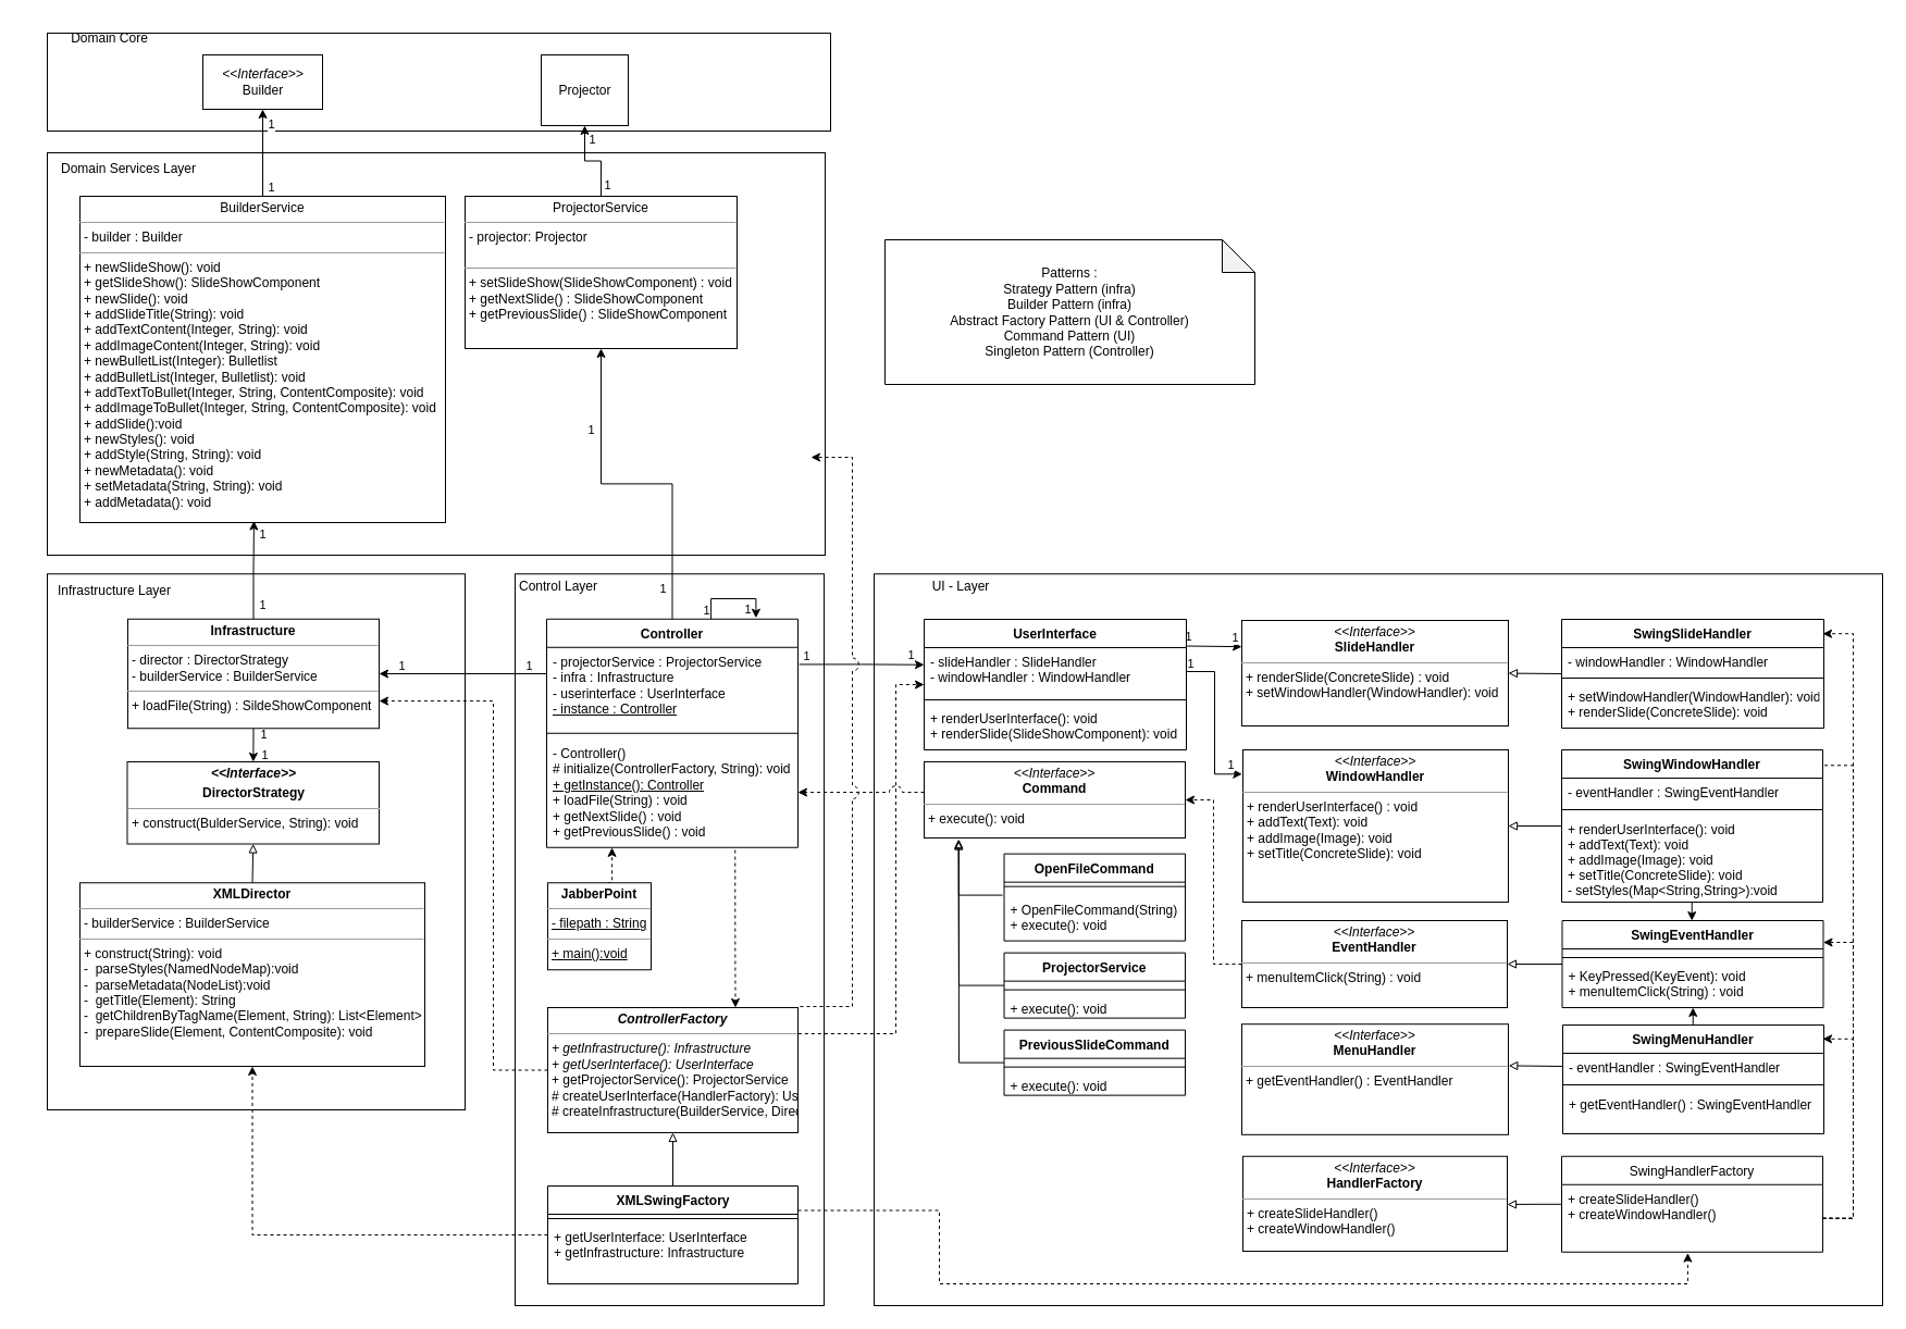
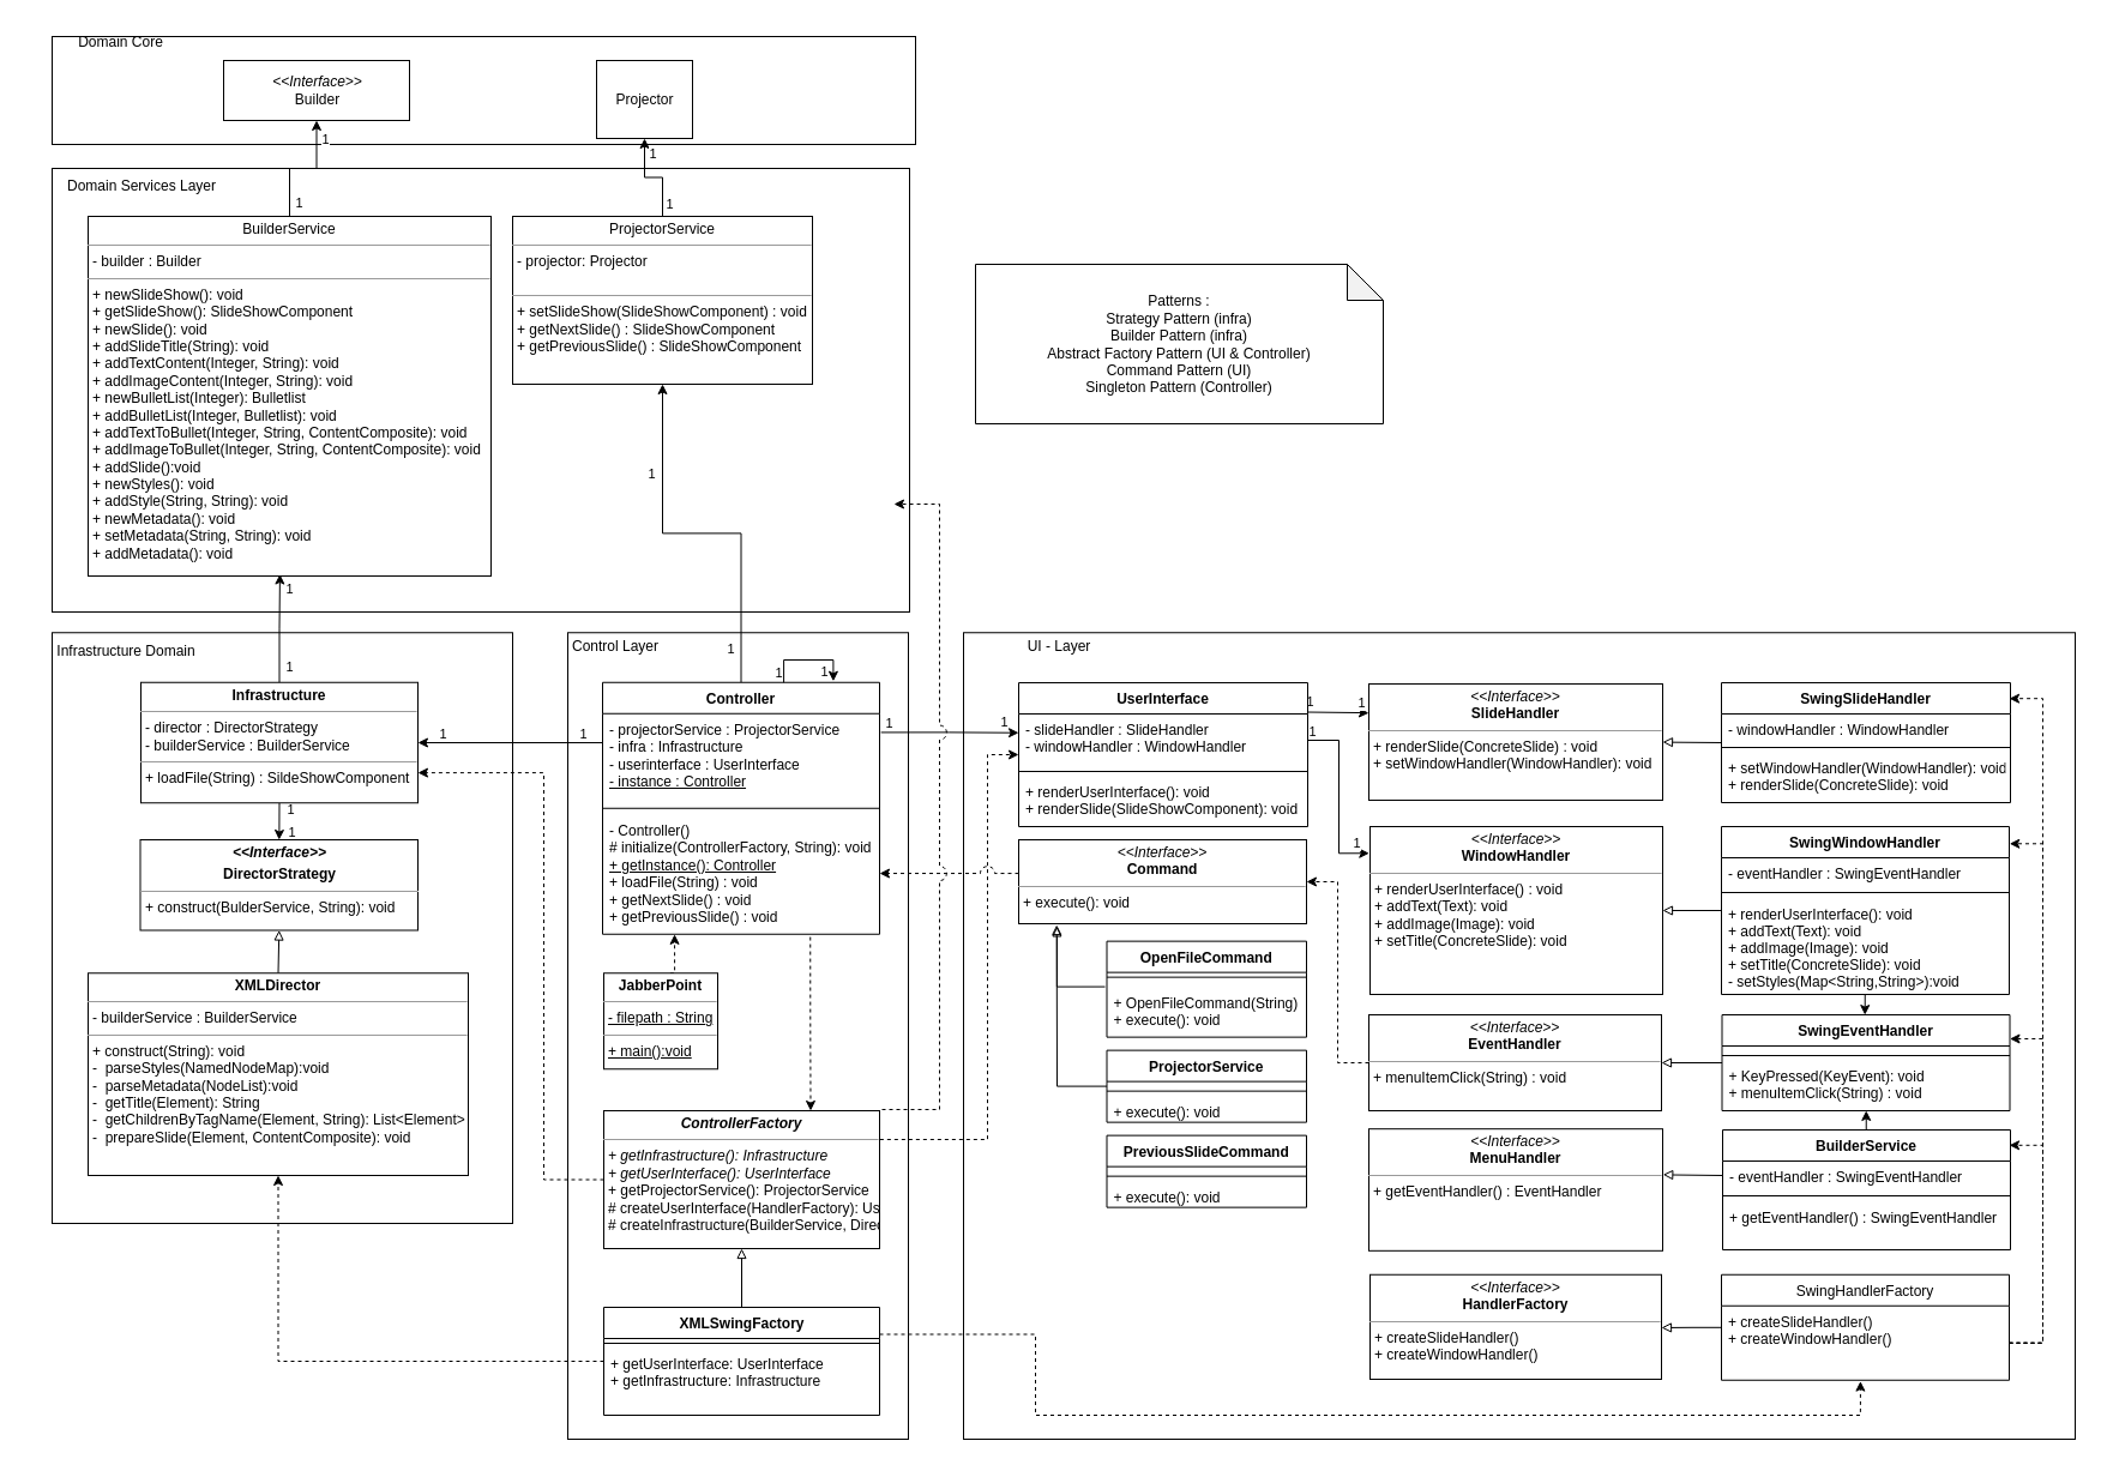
- <mxCell id="32" value="&lt;i&gt;&amp;lt;&amp;lt;Interface&amp;gt;&amp;gt;&lt;/i&gt;&lt;br&gt;Builder" style="html=1;" parent="1" vertex="1"><mxGeometry x="186" y="50" width="110" height="50" as="geometry" /></mxCell>
+ <mxCell id="32" value="&lt;i&gt;&amp;lt;&amp;lt;Interface&amp;gt;&amp;gt;&lt;/i&gt;&lt;br&gt;Builder" style="html=1;" parent="1" vertex="1"><mxGeometry x="186" y="50" width="155" height="50" as="geometry" /></mxCell>
- <mxCell id="25" value="Infrastructure Layer" style="text;html=1;strokeColor=none;fillColor=none;align=center;verticalAlign=middle;whiteSpace=wrap;rounded=0;" parent="1" vertex="1"><mxGeometry x="20" y="528.25" width="170" height="30" as="geometry" /></mxCell>
+ <mxCell id="25" value="Infrastructure Domain" style="text;html=1;strokeColor=none;fillColor=none;align=center;verticalAlign=middle;whiteSpace=wrap;rounded=0;" parent="1" vertex="1"><mxGeometry x="20" y="528.25" width="170" height="30" as="geometry" /></mxCell>
- <mxCell id="76" style="edgeStyle=orthogonalEdgeStyle;rounded=0;jumpStyle=none;jumpSize=12;orthogonalLoop=1;jettySize=auto;html=1;entryX=1.001;entryY=0.102;entryDx=0;entryDy=0;entryPerimeter=0;dashed=1;startArrow=none;startFill=0;endArrow=none;endFill=1;exitX=1;exitY=0.5;exitDx=0;exitDy=0;" edge="1" parent="1" source="79" target="55"><mxGeometry relative="1" as="geometry"><Array as="points"><mxPoint x="1703" y="1120" /><mxPoint x="1703" y="703" /></Array></mxGeometry></mxCell>
+ <mxCell id="76" style="edgeStyle=orthogonalEdgeStyle;rounded=0;jumpStyle=none;jumpSize=12;orthogonalLoop=1;jettySize=auto;html=1;entryX=1.001;entryY=0.102;entryDx=0;entryDy=0;entryPerimeter=0;dashed=1;startArrow=none;startFill=0;endArrow=classic;endFill=1;exitX=1;exitY=0.5;exitDx=0;exitDy=0;" edge="1" parent="1" source="79" target="55"><mxGeometry relative="1" as="geometry"><Array as="points"><mxPoint x="1703" y="1120" /><mxPoint x="1703" y="703" /></Array></mxGeometry></mxCell>
- <mxCell id="106" value="SwingMenuHandler" style="swimlane;fontStyle=1;align=center;verticalAlign=top;childLayout=stackLayout;horizontal=1;startSize=26;horizontalStack=0;resizeParent=1;resizeParentMax=0;resizeLast=0;collapsible=1;marginBottom=0;" vertex="1" parent="1"><mxGeometry x="1436" y="942.01" width="240" height="100" as="geometry" /></mxCell>
+ <mxCell id="106" value="BuilderService" style="swimlane;fontStyle=1;align=center;verticalAlign=top;childLayout=stackLayout;horizontal=1;startSize=26;horizontalStack=0;resizeParent=1;resizeParentMax=0;resizeLast=0;collapsible=1;marginBottom=0;" vertex="1" parent="1"><mxGeometry x="1436" y="942.01" width="240" height="100" as="geometry" /></mxCell>
- <mxCell id="59" style="edgeStyle=orthogonalEdgeStyle;rounded=0;jumpStyle=arc;jumpSize=12;orthogonalLoop=1;jettySize=auto;html=1;startArrow=none;startFill=0;endArrow=block;endFill=0;entryX=0.132;entryY=1.033;entryDx=0;entryDy=0;entryPerimeter=0;" edge="1" parent="1" source="60" target="47"><mxGeometry relative="1" as="geometry"><Array as="points"><mxPoint x="881" y="977" /><mxPoint x="881" y="858" /><mxPoint x="881" y="858" /></Array></mxGeometry></mxCell>
